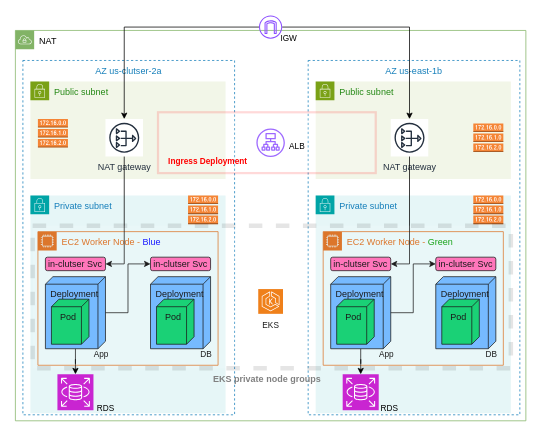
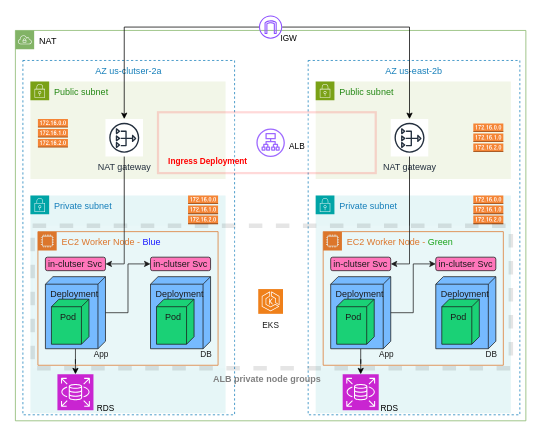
- <mxCell id="29" value="AZ us-east-1b" style="fillColor=none;strokeColor=#147EBA;dashed=1;verticalAlign=top;fontStyle=0;fontColor=#147EBA;whiteSpace=wrap;html=1;" vertex="1" parent="1"><mxGeometry x="410" y="80" width="282" height="472" as="geometry" /></mxCell>
+ <mxCell id="29" value="AZ us-east-2b" style="fillColor=none;strokeColor=#147EBA;dashed=1;verticalAlign=top;fontStyle=0;fontColor=#147EBA;whiteSpace=wrap;html=1;" vertex="1" parent="1"><mxGeometry x="410" y="80" width="282" height="472" as="geometry" /></mxCell>
- <mxCell id="52" value="&lt;b&gt;&lt;font color=&quot;#808080&quot;&gt;EKS private node groups&lt;/font&gt;&lt;/b&gt;" style="text;html=1;align=center;verticalAlign=middle;resizable=0;points=[];autosize=1;strokeColor=none;fillColor=none;" vertex="1" parent="1"><mxGeometry x="270" y="490" width="170" height="30" as="geometry" /></mxCell>
+ <mxCell id="52" value="&lt;b&gt;&lt;font color=&quot;#808080&quot;&gt;ALB private node groups&lt;/font&gt;&lt;/b&gt;" style="text;html=1;align=center;verticalAlign=middle;resizable=0;points=[];autosize=1;strokeColor=none;fillColor=none;" vertex="1" parent="1"><mxGeometry x="270" y="490" width="170" height="30" as="geometry" /></mxCell>
